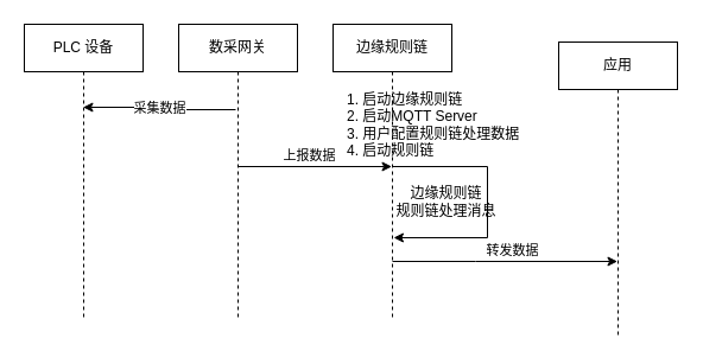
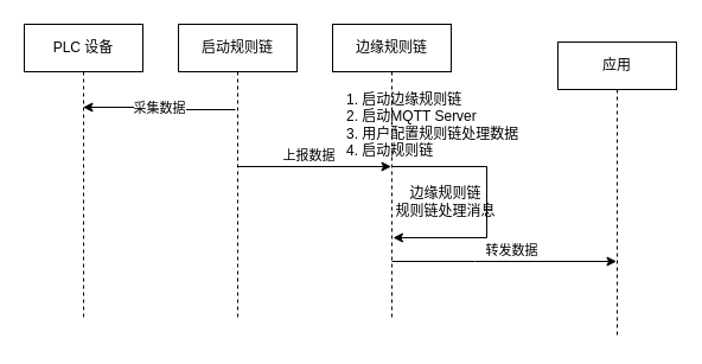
- <mxCell id="6" value="数采网关" style="shape=umlLifeline;perimeter=lifelinePerimeter;whiteSpace=wrap;html=1;container=1;dropTarget=0;collapsible=0;recursiveResize=0;outlineConnect=0;portConstraint=eastwest;newEdgeStyle={&quot;edgeStyle&quot;:&quot;elbowEdgeStyle&quot;,&quot;elbow&quot;:&quot;vertical&quot;,&quot;curved&quot;:0,&quot;rounded&quot;:0};" vertex="1" parent="1"><mxGeometry x="150" y="20" width="100" height="250" as="geometry" /></mxCell>
+ <mxCell id="6" value="启动规则链" style="shape=umlLifeline;perimeter=lifelinePerimeter;whiteSpace=wrap;html=1;container=1;dropTarget=0;collapsible=0;recursiveResize=0;outlineConnect=0;portConstraint=eastwest;newEdgeStyle={&quot;edgeStyle&quot;:&quot;elbowEdgeStyle&quot;,&quot;elbow&quot;:&quot;vertical&quot;,&quot;curved&quot;:0,&quot;rounded&quot;:0};" vertex="1" parent="1"><mxGeometry x="150" y="20" width="100" height="250" as="geometry" /></mxCell>
